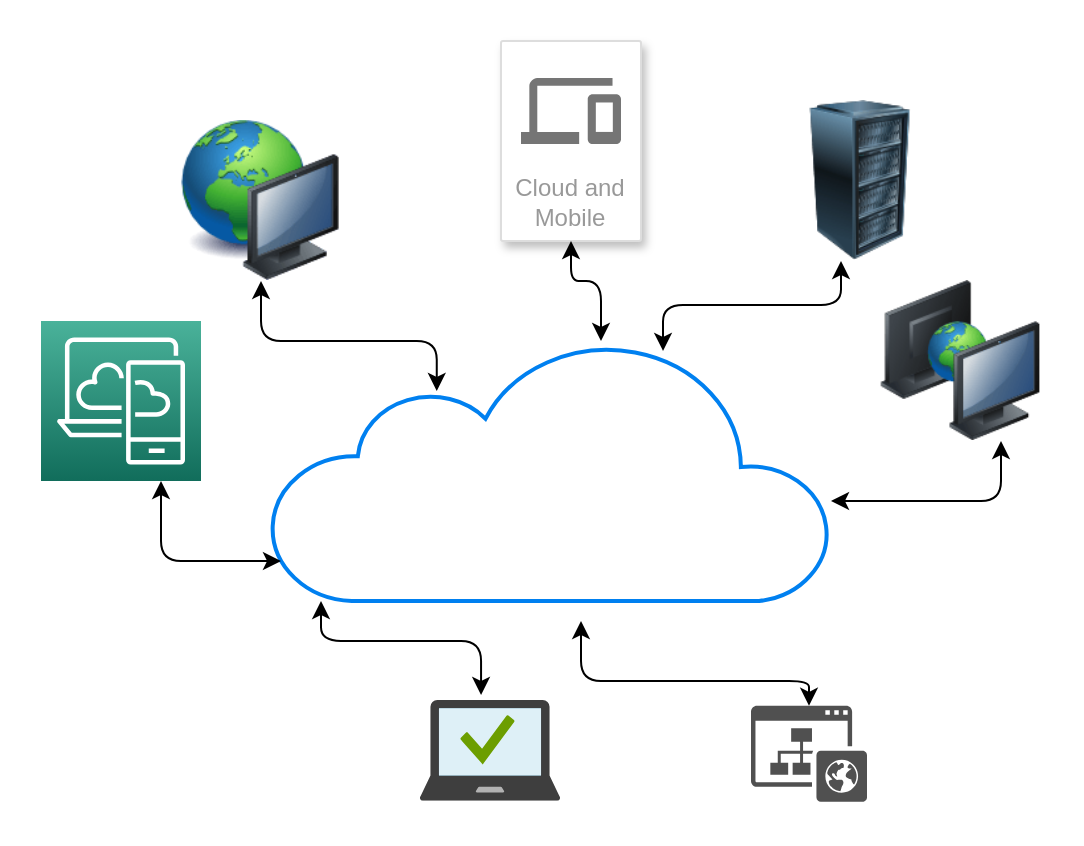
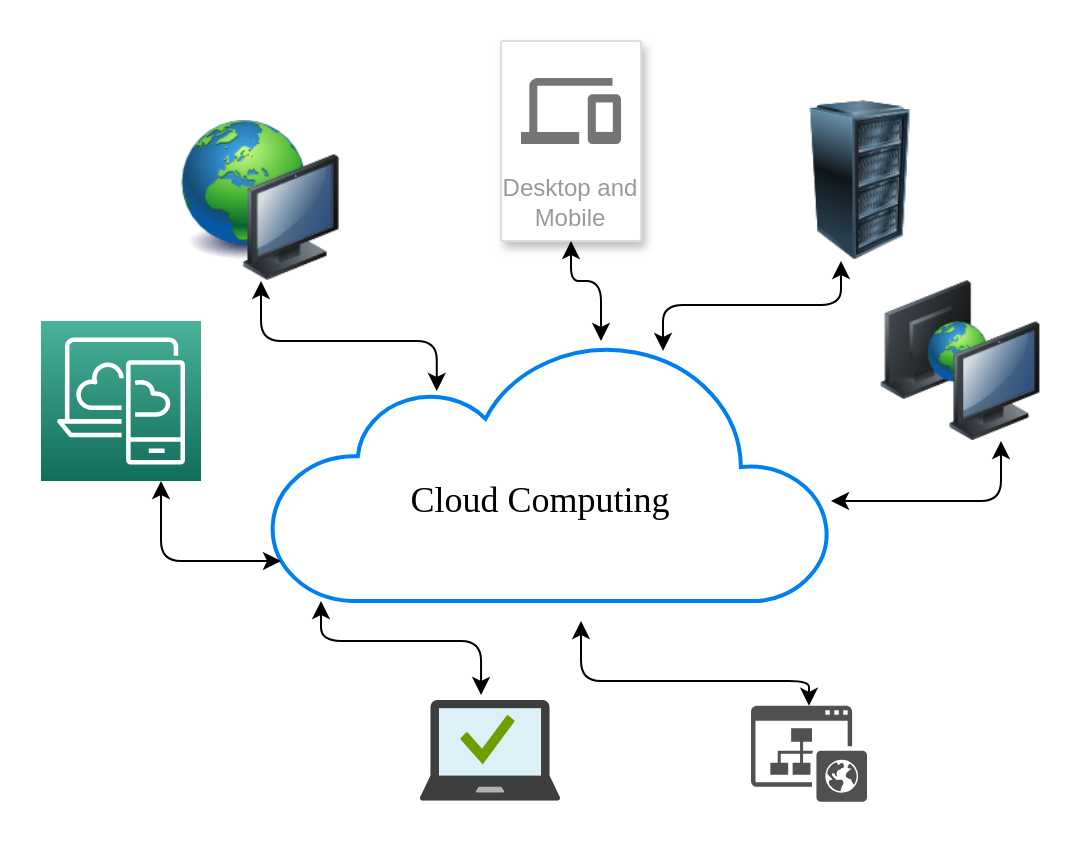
- <mxCell id="4" value="Cloud and Mobile" style="strokeColor=#dddddd;shadow=1;strokeWidth=1;rounded=1;absoluteArcSize=1;arcSize=2;labelPosition=center;verticalLabelPosition=middle;align=center;verticalAlign=bottom;spacingLeft=0;fontColor=#999999;fontSize=12;whiteSpace=wrap;spacingBottom=2;" parent="1" vertex="1"><mxGeometry x="250" y="20" width="70" height="100" as="geometry" /></mxCell>
+ <mxCell id="4" value="Desktop and Mobile" style="strokeColor=#dddddd;shadow=1;strokeWidth=1;rounded=1;absoluteArcSize=1;arcSize=2;labelPosition=center;verticalLabelPosition=middle;align=center;verticalAlign=bottom;spacingLeft=0;fontColor=#999999;fontSize=12;whiteSpace=wrap;spacingBottom=2;" parent="1" vertex="1"><mxGeometry x="250" y="20" width="70" height="100" as="geometry" /></mxCell>
+ <mxCell id="11" value="&lt;font size=&quot;1&quot; face=&quot;Tahoma&quot;&gt;&lt;span style=&quot;font-size: 18px&quot;&gt;Cloud Computing&lt;/span&gt;&lt;/font&gt;" style="text;html=1;strokeColor=none;fillColor=none;align=center;verticalAlign=middle;whiteSpace=wrap;rounded=0;" vertex="1" parent="1"><mxGeometry x="195" y="230" width="150" height="40" as="geometry" /></mxCell>
